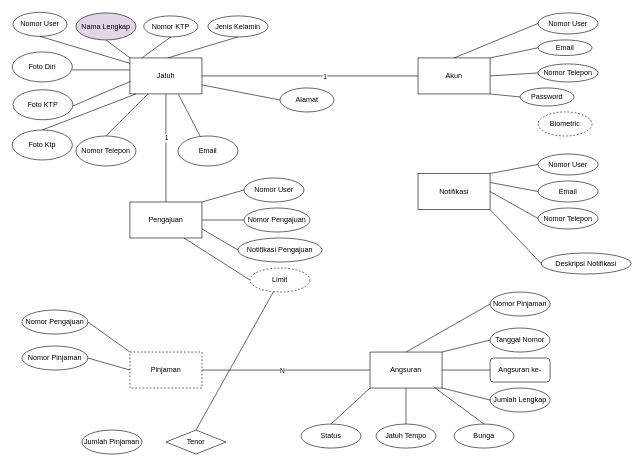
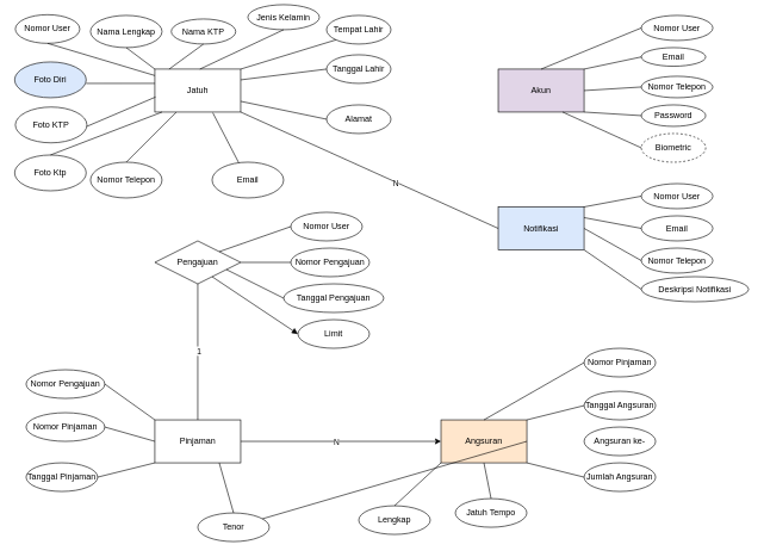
+ <mxCell id="5" value="Tempat Lahir" style="ellipse;whiteSpace=wrap;html=1;" parent="1" vertex="1"><mxGeometry x="456" y="21" width="90" height="40" as="geometry" /></mxCell>
- <mxCell id="3" value="Nama Lengkap" style="ellipse;whiteSpace=wrap;html=1;fillColor=#e1d5e7;" parent="1" vertex="1"><mxGeometry x="126" y="21" width="100" height="45" as="geometry" /></mxCell>
+ <mxCell id="3" value="Nama Lengkap" style="ellipse;whiteSpace=wrap;html=1;" parent="1" vertex="1"><mxGeometry x="126" y="21" width="100" height="45" as="geometry" /></mxCell>
- <mxCell id="4" value="Jenis Kelamin" style="ellipse;whiteSpace=wrap;html=1;" parent="1" vertex="1"><mxGeometry x="346" y="26" width="100" height="35" as="geometry" /></mxCell>
+ <mxCell id="4" value="Jenis Kelamin" style="ellipse;whiteSpace=wrap;html=1;" parent="1" vertex="1"><mxGeometry x="346" y="6" width="100" height="35" as="geometry" /></mxCell>
- <mxCell id="14" value="Nomor KTP" style="ellipse;whiteSpace=wrap;html=1;" parent="1" vertex="1"><mxGeometry x="239" y="26" width="90" height="35" as="geometry" /></mxCell>
+ <mxCell id="14" value="Nama KTP" style="ellipse;whiteSpace=wrap;html=1;" parent="1" vertex="1"><mxGeometry x="239" y="26" width="90" height="35" as="geometry" /></mxCell>
+ <mxCell id="54" value="" style="endArrow=none;html=1;rounded=0;exitX=1;exitY=0;exitDx=0;exitDy=0;entryX=0;entryY=1;entryDx=0;entryDy=0;" parent="1" source="2" target="5" edge="1"><mxGeometry width="50" height="50" relative="1" as="geometry"><mxPoint x="406" y="96" as="sourcePoint" /><mxPoint x="456" y="46" as="targetPoint" /></mxGeometry></mxCell>
+ <mxCell id="8" value="Tanggal Lahir" style="ellipse;whiteSpace=wrap;html=1;" parent="1" vertex="1"><mxGeometry x="456" y="76" width="90" height="40" as="geometry" /></mxCell>
+ <mxCell id="55" value="" style="endArrow=none;html=1;rounded=0;entryX=0;entryY=0.5;entryDx=0;entryDy=0;exitX=1;exitY=0.25;exitDx=0;exitDy=0;" parent="1" source="2" target="8" edge="1"><mxGeometry width="50" height="50" relative="1" as="geometry"><mxPoint x="336" y="126" as="sourcePoint" /><mxPoint x="386" y="76" as="targetPoint" /></mxGeometry></mxCell>
- <mxCell id="10" value="Foto Diri" style="ellipse;whiteSpace=wrap;html=1;" parent="1" vertex="1"><mxGeometry x="20" y="86" width="100" height="50" as="geometry" /></mxCell>
+ <mxCell id="10" value="Foto Diri" style="ellipse;whiteSpace=wrap;html=1;fillColor=#dae8fc;" parent="1" vertex="1"><mxGeometry x="20" y="86" width="100" height="50" as="geometry" /></mxCell>
- <mxCell id="59" value="" style="endArrow=none;html=1;rounded=0;entryX=0;entryY=0.5;entryDx=0;entryDy=0;exitX=1;exitY=0.5;exitDx=0;exitDy=0;" parent="1" source="2" target="15" edge="1"><mxGeometry width="50" height="50" relative="1" as="geometry"><mxPoint x="366" y="136" as="sourcePoint" /><mxPoint x="626" y="99" as="targetPoint" /></mxGeometry></mxCell>
- <mxCell id="60" value="1" style="edgeLabel;html=1;align=center;verticalAlign=middle;resizable=0;points=[];" parent="59" vertex="1" connectable="0"><mxGeometry x="0.133" relative="1" as="geometry"><mxPoint as="offset" /></mxGeometry></mxCell>
- <mxCell id="15" value="Akun" style="rounded=0;whiteSpace=wrap;html=1;" parent="1" vertex="1"><mxGeometry x="696" y="96" width="120" height="60" as="geometry" /></mxCell>
+ <mxCell id="15" value="Akun" style="rounded=0;whiteSpace=wrap;html=1;fillColor=#e1d5e7;" parent="1" vertex="1"><mxGeometry x="696" y="96" width="120" height="60" as="geometry" /></mxCell>
- <mxCell id="20" value="Password" style="ellipse;whiteSpace=wrap;html=1;" parent="1" vertex="1"><mxGeometry x="866" y="146" width="90" height="30" as="geometry" /></mxCell>
+ <mxCell id="20" value="Password" style="ellipse;whiteSpace=wrap;html=1;" parent="1" vertex="1"><mxGeometry x="896" y="146" width="90" height="30" as="geometry" /></mxCell>
- <mxCell id="7" value="Alamat" style="ellipse;whiteSpace=wrap;html=1;" parent="1" vertex="1"><mxGeometry x="466" y="146" width="90" height="40" as="geometry" /></mxCell>
+ <mxCell id="7" value="Alamat" style="ellipse;whiteSpace=wrap;html=1;" parent="1" vertex="1"><mxGeometry x="456" y="146" width="90" height="40" as="geometry" /></mxCell>
+ <mxCell id="65" value="" style="endArrow=none;html=1;rounded=0;exitX=0.75;exitY=1;exitDx=0;exitDy=0;entryX=0;entryY=0.5;entryDx=0;entryDy=0;" parent="1" source="15" target="19" edge="1"><mxGeometry width="50" height="50" relative="1" as="geometry"><mxPoint x="836" y="156" as="sourcePoint" /><mxPoint x="886" y="106" as="targetPoint" /></mxGeometry></mxCell>
- <mxCell id="57" value="" style="endArrow=none;html=1;rounded=0;exitX=0.5;exitY=0;exitDx=0;exitDy=0;entryX=0.5;entryY=1;entryDx=0;entryDy=0;" parent="1" source="35" target="2" edge="1"><mxGeometry width="50" height="50" relative="1" as="geometry"><mxPoint x="226" y="216" as="sourcePoint" /><mxPoint x="276" y="166" as="targetPoint" /></mxGeometry></mxCell>
- <mxCell id="58" value="1" style="edgeLabel;html=1;align=center;verticalAlign=middle;resizable=0;points=[];" parent="57" vertex="1" connectable="0"><mxGeometry x="0.189" relative="1" as="geometry"><mxPoint as="offset" /></mxGeometry></mxCell>
+ <mxCell id="66" value="" style="endArrow=none;html=1;rounded=0;exitX=1;exitY=1;exitDx=0;exitDy=0;entryX=0;entryY=0.5;entryDx=0;entryDy=0;" parent="1" source="2" target="40" edge="1"><mxGeometry width="50" height="50" relative="1" as="geometry"><mxPoint x="606" y="336" as="sourcePoint" /><mxPoint x="656" y="286" as="targetPoint" /></mxGeometry></mxCell>
+ <mxCell id="67" value="N" style="edgeLabel;html=1;align=center;verticalAlign=middle;resizable=0;points=[];" parent="66" vertex="1" connectable="0"><mxGeometry x="0.205" y="-2" relative="1" as="geometry"><mxPoint as="offset" /></mxGeometry></mxCell>
- <mxCell id="40" value="Notifikasi" style="rounded=0;whiteSpace=wrap;html=1;" parent="1" vertex="1"><mxGeometry x="696" y="288.5" width="120" height="60" as="geometry" /></mxCell>
+ <mxCell id="40" value="Notifikasi" style="rounded=0;whiteSpace=wrap;html=1;fillColor=#dae8fc;" parent="1" vertex="1"><mxGeometry x="696" y="288.5" width="120" height="60" as="geometry" /></mxCell>
- <mxCell id="35" value="Pengajuan" style="rounded=0;whiteSpace=wrap;html=1;" parent="1" vertex="1"><mxGeometry x="216" y="336" width="120" height="60" as="geometry" /></mxCell>
+ <mxCell id="35" value="Pengajuan" style="rhombus;whiteSpace=wrap;html=1;" parent="1" vertex="1"><mxGeometry x="216" y="336" width="120" height="60" as="geometry" /></mxCell>
- <mxCell id="38" value="Notifikasi Pengajuan" style="ellipse;whiteSpace=wrap;html=1;" parent="1" vertex="1"><mxGeometry x="396" y="396" width="140" height="40" as="geometry" /></mxCell>
+ <mxCell id="38" value="Tanggal Pengajuan" style="ellipse;whiteSpace=wrap;html=1;" parent="1" vertex="1"><mxGeometry x="396" y="396" width="140" height="40" as="geometry" /></mxCell>
- <mxCell id="44" value="Deskripsi Notifikasi" style="ellipse;whiteSpace=wrap;html=1;" parent="1" vertex="1"><mxGeometry x="901" y="421" width="150" height="35" as="geometry" /></mxCell>
+ <mxCell id="44" value="Deskripsi Notifikasi" style="ellipse;whiteSpace=wrap;html=1;" parent="1" vertex="1"><mxGeometry x="896" y="386" width="150" height="35" as="geometry" /></mxCell>
- <mxCell id="90" value="" style="endArrow=none;html=1;rounded=0;exitX=0.75;exitY=1;exitDx=0;exitDy=0;entryX=0;entryY=0.5;entryDx=0;entryDy=0;" parent="1" source="35" target="39" edge="1"><mxGeometry width="50" height="50" relative="1" as="geometry"><mxPoint x="446" y="386" as="sourcePoint" /><mxPoint x="496" y="336" as="targetPoint" /></mxGeometry></mxCell>
+ <mxCell id="90" value="" style="endArrow=block;html=1;rounded=0;exitX=0.75;exitY=1;exitDx=0;exitDy=0;entryX=0;entryY=0.5;entryDx=0;entryDy=0;" parent="1" source="35" target="39" edge="1"><mxGeometry width="50" height="50" relative="1" as="geometry"><mxPoint x="446" y="386" as="sourcePoint" /><mxPoint x="496" y="336" as="targetPoint" /></mxGeometry></mxCell>
- <mxCell id="39" value="Limit" style="ellipse;whiteSpace=wrap;html=1;dashed=1;" parent="1" vertex="1"><mxGeometry x="416" y="446" width="100" height="40" as="geometry" /></mxCell>
+ <mxCell id="39" value="Limit" style="ellipse;whiteSpace=wrap;html=1;" parent="1" vertex="1"><mxGeometry x="416" y="446" width="100" height="40" as="geometry" /></mxCell>
+ <mxCell id="72" value="" style="endArrow=none;html=1;rounded=0;entryX=0.5;entryY=1;entryDx=0;entryDy=0;exitX=0.5;exitY=0;exitDx=0;exitDy=0;" parent="1" source="21" target="35" edge="1"><mxGeometry width="50" height="50" relative="1" as="geometry"><mxPoint x="466" y="586" as="sourcePoint" /><mxPoint x="516" y="536" as="targetPoint" /></mxGeometry></mxCell>
+ <mxCell id="73" value="1" style="edgeLabel;html=1;align=center;verticalAlign=middle;resizable=0;points=[];" parent="72" vertex="1" connectable="0"><mxGeometry x="0.021" y="-1" relative="1" as="geometry"><mxPoint as="offset" /></mxGeometry></mxCell>
- <mxCell id="33" value="Tanggal Nomor" style="ellipse;whiteSpace=wrap;html=1;" parent="1" vertex="1"><mxGeometry x="816" y="546" width="100" height="40" as="geometry" /></mxCell>
+ <mxCell id="33" value="Tanggal Angsuran" style="ellipse;whiteSpace=wrap;html=1;" parent="1" vertex="1"><mxGeometry x="816" y="546" width="100" height="40" as="geometry" /></mxCell>
- <mxCell id="79" value="" style="endArrow=none;html=1;rounded=0;exitX=0.5;exitY=0;exitDx=0;exitDy=0;" parent="1" source="23" target="39" edge="1"><mxGeometry width="50" height="50" relative="1" as="geometry"><mxPoint x="336" y="786" as="sourcePoint" /><mxPoint x="386" y="736" as="targetPoint" /></mxGeometry></mxCell>
+ <mxCell id="79" value="" style="endArrow=none;html=1;rounded=0;exitX=0.5;exitY=0;exitDx=0;exitDy=0;entryX=0.75;entryY=1;entryDx=0;entryDy=0;" parent="1" source="23" target="21" edge="1"><mxGeometry width="50" height="50" relative="1" as="geometry"><mxPoint x="336" y="786" as="sourcePoint" /><mxPoint x="386" y="736" as="targetPoint" /></mxGeometry></mxCell>
- <mxCell id="21" value="Pinjaman" style="rounded=0;whiteSpace=wrap;html=1;dashed=1;" parent="1" vertex="1"><mxGeometry x="216" y="586" width="120" height="60" as="geometry" /></mxCell>
+ <mxCell id="21" value="Pinjaman" style="rounded=0;whiteSpace=wrap;html=1;" parent="1" vertex="1"><mxGeometry x="216" y="586" width="120" height="60" as="geometry" /></mxCell>
- <mxCell id="74" value="" style="endArrow=none;html=1;rounded=0;exitX=1;exitY=0.5;exitDx=0;exitDy=0;entryX=0;entryY=0.5;entryDx=0;entryDy=0;" parent="1" source="21" target="27" edge="1"><mxGeometry width="50" height="50" relative="1" as="geometry"><mxPoint x="526" y="586" as="sourcePoint" /><mxPoint x="576" y="536" as="targetPoint" /></mxGeometry></mxCell>
+ <mxCell id="74" value="" style="endArrow=classic;html=1;rounded=0;exitX=1;exitY=0.5;exitDx=0;exitDy=0;entryX=0;entryY=0.5;entryDx=0;entryDy=0;" parent="1" source="21" target="27" edge="1"><mxGeometry width="50" height="50" relative="1" as="geometry"><mxPoint x="526" y="586" as="sourcePoint" /><mxPoint x="576" y="536" as="targetPoint" /></mxGeometry></mxCell>
- <mxCell id="27" value="Angsuran" style="rounded=0;whiteSpace=wrap;html=1;" parent="1" vertex="1"><mxGeometry x="616" y="586" width="120" height="60" as="geometry" /></mxCell>
+ <mxCell id="27" value="Angsuran" style="rounded=0;whiteSpace=wrap;html=1;fillColor=#ffe6cc;" parent="1" vertex="1"><mxGeometry x="616" y="586" width="120" height="60" as="geometry" /></mxCell>
- <mxCell id="82" value="" style="endArrow=none;html=1;rounded=0;entryX=0;entryY=0.5;entryDx=0;entryDy=0;exitX=1;exitY=0.5;exitDx=0;exitDy=0;" parent="1" source="27" target="32" edge="1"><mxGeometry width="50" height="50" relative="1" as="geometry"><mxPoint x="676" y="606" as="sourcePoint" /><mxPoint x="726" y="556" as="targetPoint" /></mxGeometry></mxCell>
+ <mxCell id="82" value="" style="endArrow=none;html=1;rounded=0;exitX=1;exitY=0.5;exitDx=0;exitDy=0;" parent="1" source="27" target="23" edge="1"><mxGeometry width="50" height="50" relative="1" as="geometry"><mxPoint x="676" y="606" as="sourcePoint" /><mxPoint x="726" y="556" as="targetPoint" /></mxGeometry></mxCell>
- <mxCell id="32" value="Angsuran ke-" style="whiteSpace=wrap;html=1;rounded=1;" parent="1" vertex="1"><mxGeometry x="816" y="596" width="100" height="40" as="geometry" /></mxCell>
+ <mxCell id="32" value="Angsuran ke-" style="ellipse;whiteSpace=wrap;html=1;" parent="1" vertex="1"><mxGeometry x="816" y="596" width="100" height="40" as="geometry" /></mxCell>
+ <mxCell id="78" value="" style="endArrow=none;html=1;rounded=0;entryX=0;entryY=1;entryDx=0;entryDy=0;exitX=1;exitY=0.5;exitDx=0;exitDy=0;" parent="1" source="25" target="21" edge="1"><mxGeometry width="50" height="50" relative="1" as="geometry"><mxPoint x="336" y="786" as="sourcePoint" /><mxPoint x="386" y="736" as="targetPoint" /></mxGeometry></mxCell>
+ <mxCell id="25" value="Tanggal Pinjaman" style="ellipse;whiteSpace=wrap;html=1;" parent="1" vertex="1"><mxGeometry x="36" y="646" width="100" height="40" as="geometry" /></mxCell>
- <mxCell id="29" value="Jumlah Lengkap" style="ellipse;whiteSpace=wrap;html=1;" parent="1" vertex="1"><mxGeometry x="816" y="646" width="100" height="40" as="geometry" /></mxCell>
+ <mxCell id="29" value="Jumlah Angsuran" style="ellipse;whiteSpace=wrap;html=1;" parent="1" vertex="1"><mxGeometry x="816" y="646" width="100" height="40" as="geometry" /></mxCell>
- <mxCell id="84" value="" style="endArrow=none;html=1;rounded=0;entryX=0.5;entryY=0;entryDx=0;entryDy=0;exitX=0.883;exitY=0.967;exitDx=0;exitDy=0;exitPerimeter=0;" parent="1" source="27" target="30" edge="1"><mxGeometry width="50" height="50" relative="1" as="geometry"><mxPoint x="676" y="606" as="sourcePoint" /><mxPoint x="726" y="556" as="targetPoint" /></mxGeometry></mxCell>
- <mxCell id="31" value="Status" style="ellipse;whiteSpace=wrap;html=1;" parent="1" vertex="1"><mxGeometry x="501" y="706" width="100" height="40" as="geometry" /></mxCell>
+ <mxCell id="31" value="Lengkap" style="ellipse;whiteSpace=wrap;html=1;" parent="1" vertex="1"><mxGeometry x="501" y="706" width="100" height="40" as="geometry" /></mxCell>
- <mxCell id="28" value="Jatuh Tempo" style="ellipse;whiteSpace=wrap;html=1;" parent="1" vertex="1"><mxGeometry x="626" y="706" width="100" height="40" as="geometry" /></mxCell>
+ <mxCell id="28" value="Jatuh Tempo" style="ellipse;whiteSpace=wrap;html=1;" parent="1" vertex="1"><mxGeometry x="636" y="696" width="100" height="40" as="geometry" /></mxCell>
- <mxCell id="30" value="Bunga" style="ellipse;whiteSpace=wrap;html=1;" parent="1" vertex="1"><mxGeometry x="756" y="706" width="100" height="40" as="geometry" /></mxCell>
- <mxCell id="24" value="Jumlah Pinjaman" style="ellipse;whiteSpace=wrap;html=1;" parent="1" vertex="1"><mxGeometry x="136" y="716" width="100" height="40" as="geometry" /></mxCell>
- <mxCell id="23" value="Tenor" style="rhombus;whiteSpace=wrap;html=1;" parent="1" vertex="1"><mxGeometry x="276" y="716" width="100" height="40" as="geometry" /></mxCell>
+ <mxCell id="23" value="Tenor" style="ellipse;whiteSpace=wrap;html=1;" parent="1" vertex="1"><mxGeometry x="276" y="716" width="100" height="40" as="geometry" /></mxCell>
